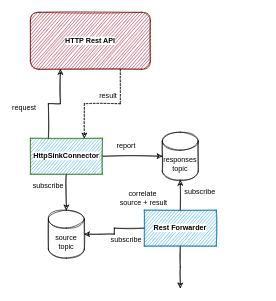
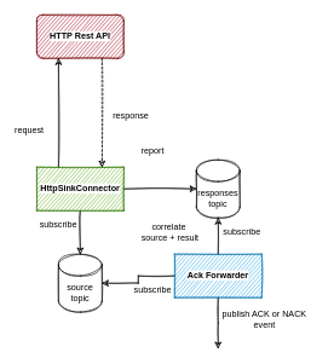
- <mxCell id="4" value="&lt;font color=&quot;#000000&quot; style=&quot;background-color: rgb(255 , 255 , 255)&quot;&gt;&lt;b&gt;HTTP Rest API&lt;/b&gt;&lt;/font&gt;" style="rounded=1;whiteSpace=wrap;html=1;sketch=1;fillColor=#a20025;strokeColor=#6F0000;fontColor=#ffffff;" parent="1" vertex="1"><mxGeometry x="50" y="20" width="200" height="95" as="geometry" /></mxCell>
+ <mxCell id="4" value="&lt;font color=&quot;#000000&quot; style=&quot;background-color: rgb(255 , 255 , 255)&quot;&gt;&lt;b&gt;HTTP Rest API&lt;/b&gt;&lt;/font&gt;" style="rounded=1;whiteSpace=wrap;html=1;sketch=1;fillColor=#a20025;strokeColor=#6F0000;fontColor=#ffffff;" parent="1" vertex="1"><mxGeometry x="50" y="20" width="120" height="60" as="geometry" /></mxCell>
- <mxCell id="10" value="result" style="text;html=1;strokeColor=none;fillColor=none;align=center;verticalAlign=middle;whiteSpace=wrap;rounded=0;sketch=1;" parent="1" vertex="1"><mxGeometry x="160" y="150" width="40" height="20" as="geometry" /></mxCell>
+ <mxCell id="10" value="response" style="text;html=1;strokeColor=none;fillColor=none;align=center;verticalAlign=middle;whiteSpace=wrap;rounded=0;sketch=1;" parent="1" vertex="1"><mxGeometry x="160" y="150" width="40" height="20" as="geometry" /></mxCell>
- <mxCell id="21" value="report" style="text;html=1;strokeColor=none;fillColor=none;align=center;verticalAlign=middle;whiteSpace=wrap;rounded=0;sketch=1;" parent="1" vertex="1"><mxGeometry x="190" y="232" width="40" height="20" as="geometry" /></mxCell>
+ <mxCell id="21" value="report" style="text;html=1;strokeColor=none;fillColor=none;align=center;verticalAlign=middle;whiteSpace=wrap;rounded=0;sketch=1;" parent="1" vertex="1"><mxGeometry x="190" y="197" width="40" height="20" as="geometry" /></mxCell>
- <mxCell id="8" value="&lt;font color=&quot;#000000&quot;&gt;&lt;b style=&quot;background-color: rgb(255 , 255 , 255)&quot;&gt;HttpSinkConnector&lt;/b&gt;&lt;/font&gt;" style="rounded=0;whiteSpace=wrap;html=1;sketch=1;fillColor=#1ba1e2;strokeColor=#2D7600;fontColor=#ffffff;" parent="1" vertex="1"><mxGeometry x="50" y="230" width="120" height="60" as="geometry" /></mxCell>
+ <mxCell id="8" value="&lt;font color=&quot;#000000&quot;&gt;&lt;b style=&quot;background-color: rgb(255 , 255 , 255)&quot;&gt;HttpSinkConnector&lt;/b&gt;&lt;/font&gt;" style="rounded=0;whiteSpace=wrap;html=1;sketch=1;fillColor=#60a917;strokeColor=#2D7600;fontColor=#ffffff;" parent="1" vertex="1"><mxGeometry x="50" y="230" width="120" height="60" as="geometry" /></mxCell>
- <mxCell id="22" value="correlate&amp;nbsp;&lt;br&gt;source + result" style="text;html=1;strokeColor=none;fillColor=none;align=center;verticalAlign=middle;whiteSpace=wrap;rounded=0;sketch=1;" parent="1" vertex="1"><mxGeometry x="188.69" y="320" width="100" height="20" as="geometry" /></mxCell>
+ <mxCell id="22" value="correlate&amp;nbsp;&lt;br&gt;source + result" style="text;html=1;strokeColor=none;fillColor=none;align=center;verticalAlign=middle;whiteSpace=wrap;rounded=0;sketch=1;" parent="1" vertex="1"><mxGeometry x="183.69" y="310" width="100" height="20" as="geometry" /></mxCell>
- <mxCell id="17" value="&lt;font color=&quot;#000000&quot;&gt;&lt;b style=&quot;background-color: rgb(255 , 255 , 255)&quot;&gt;Rest Forwarder&lt;/b&gt;&lt;/font&gt;" style="rounded=0;whiteSpace=wrap;html=1;sketch=1;fillColor=#1ba1e2;strokeColor=#006EAF;fontColor=#ffffff;" parent="1" vertex="1"><mxGeometry x="240" y="350" width="120" height="60" as="geometry" /></mxCell>
+ <mxCell id="17" value="&lt;font color=&quot;#000000&quot;&gt;&lt;b style=&quot;background-color: rgb(255 , 255 , 255)&quot;&gt;Ack Forwarder&lt;/b&gt;&lt;/font&gt;" style="rounded=0;whiteSpace=wrap;html=1;sketch=1;fillColor=#1ba1e2;strokeColor=#006EAF;fontColor=#ffffff;" parent="1" vertex="1"><mxGeometry x="240" y="350" width="120" height="60" as="geometry" /></mxCell>
+ <mxCell id="19" value="publish ACK or NACK event" style="text;html=1;strokeColor=none;fillColor=none;align=center;verticalAlign=middle;whiteSpace=wrap;rounded=0;sketch=1;" parent="1" vertex="1"><mxGeometry x="290" y="430" width="148" height="20" as="geometry" /></mxCell>
